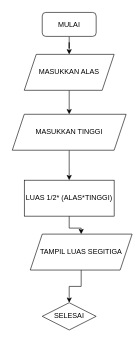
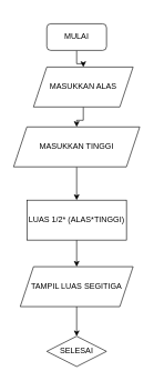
- <mxCell id="3" value="MULAI" style="rounded=1;whiteSpace=wrap;html=1;" vertex="1" parent="1"><mxGeometry x="70" y="20" width="90" height="40" as="geometry" /></mxCell>
+ <mxCell id="3" value="MULAI" style="rounded=1;whiteSpace=wrap;html=1;" vertex="1" parent="1"><mxGeometry x="70" y="35" width="90" height="40" as="geometry" /></mxCell>
- <mxCell id="5" value="MASUKKAN ALAS" style="shape=parallelogram;perimeter=parallelogramPerimeter;whiteSpace=wrap;html=1;fixedSize=1;" vertex="1" parent="1"><mxGeometry x="40" y="90" width="150" height="60" as="geometry" /></mxCell>
+ <mxCell id="5" value="MASUKKAN ALAS" style="shape=parallelogram;perimeter=parallelogramPerimeter;whiteSpace=wrap;html=1;fixedSize=1;" vertex="1" parent="1"><mxGeometry x="50" y="100" width="150" height="60" as="geometry" /></mxCell>
- <mxCell id="11" value="TAMPIL LUAS SEGITIGA" style="shape=parallelogram;perimeter=parallelogramPerimeter;whiteSpace=wrap;html=1;fixedSize=1;rounded=0;" vertex="1" parent="1"><mxGeometry x="50" y="390" width="170" height="60" as="geometry" /></mxCell>
+ <mxCell id="11" value="TAMPIL LUAS SEGITIGA" style="shape=parallelogram;perimeter=parallelogramPerimeter;whiteSpace=wrap;html=1;fixedSize=1;rounded=0;" vertex="1" parent="1"><mxGeometry x="30" y="400" width="170" height="60" as="geometry" /></mxCell>
